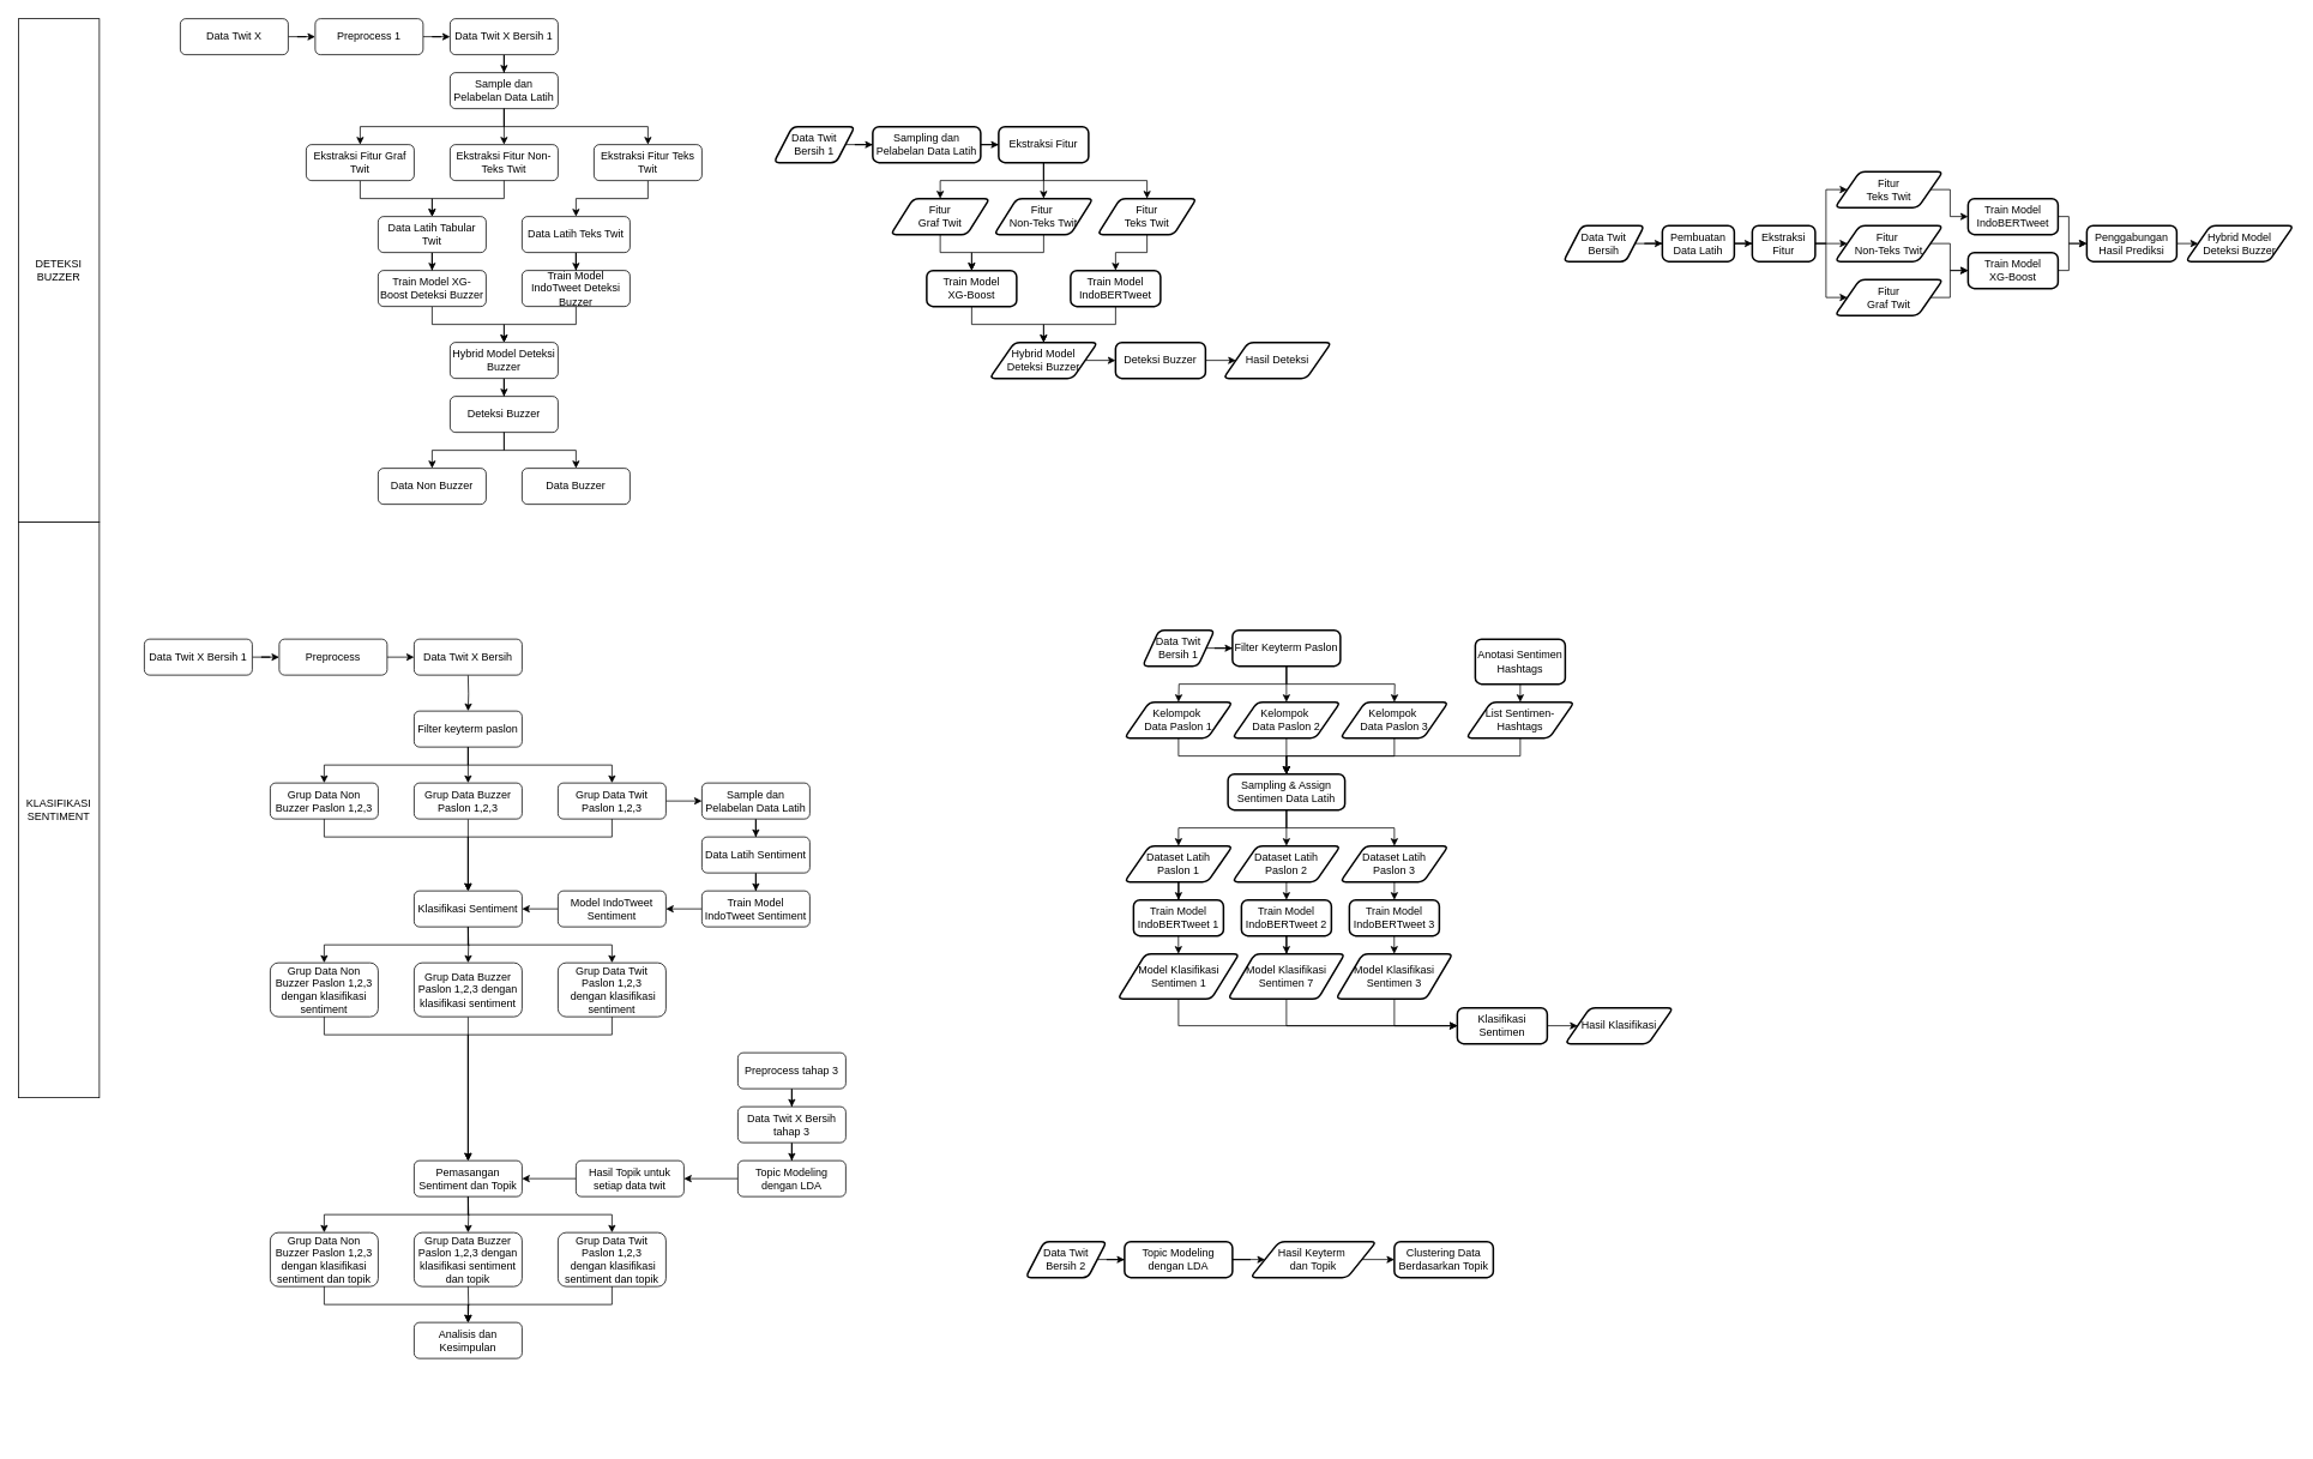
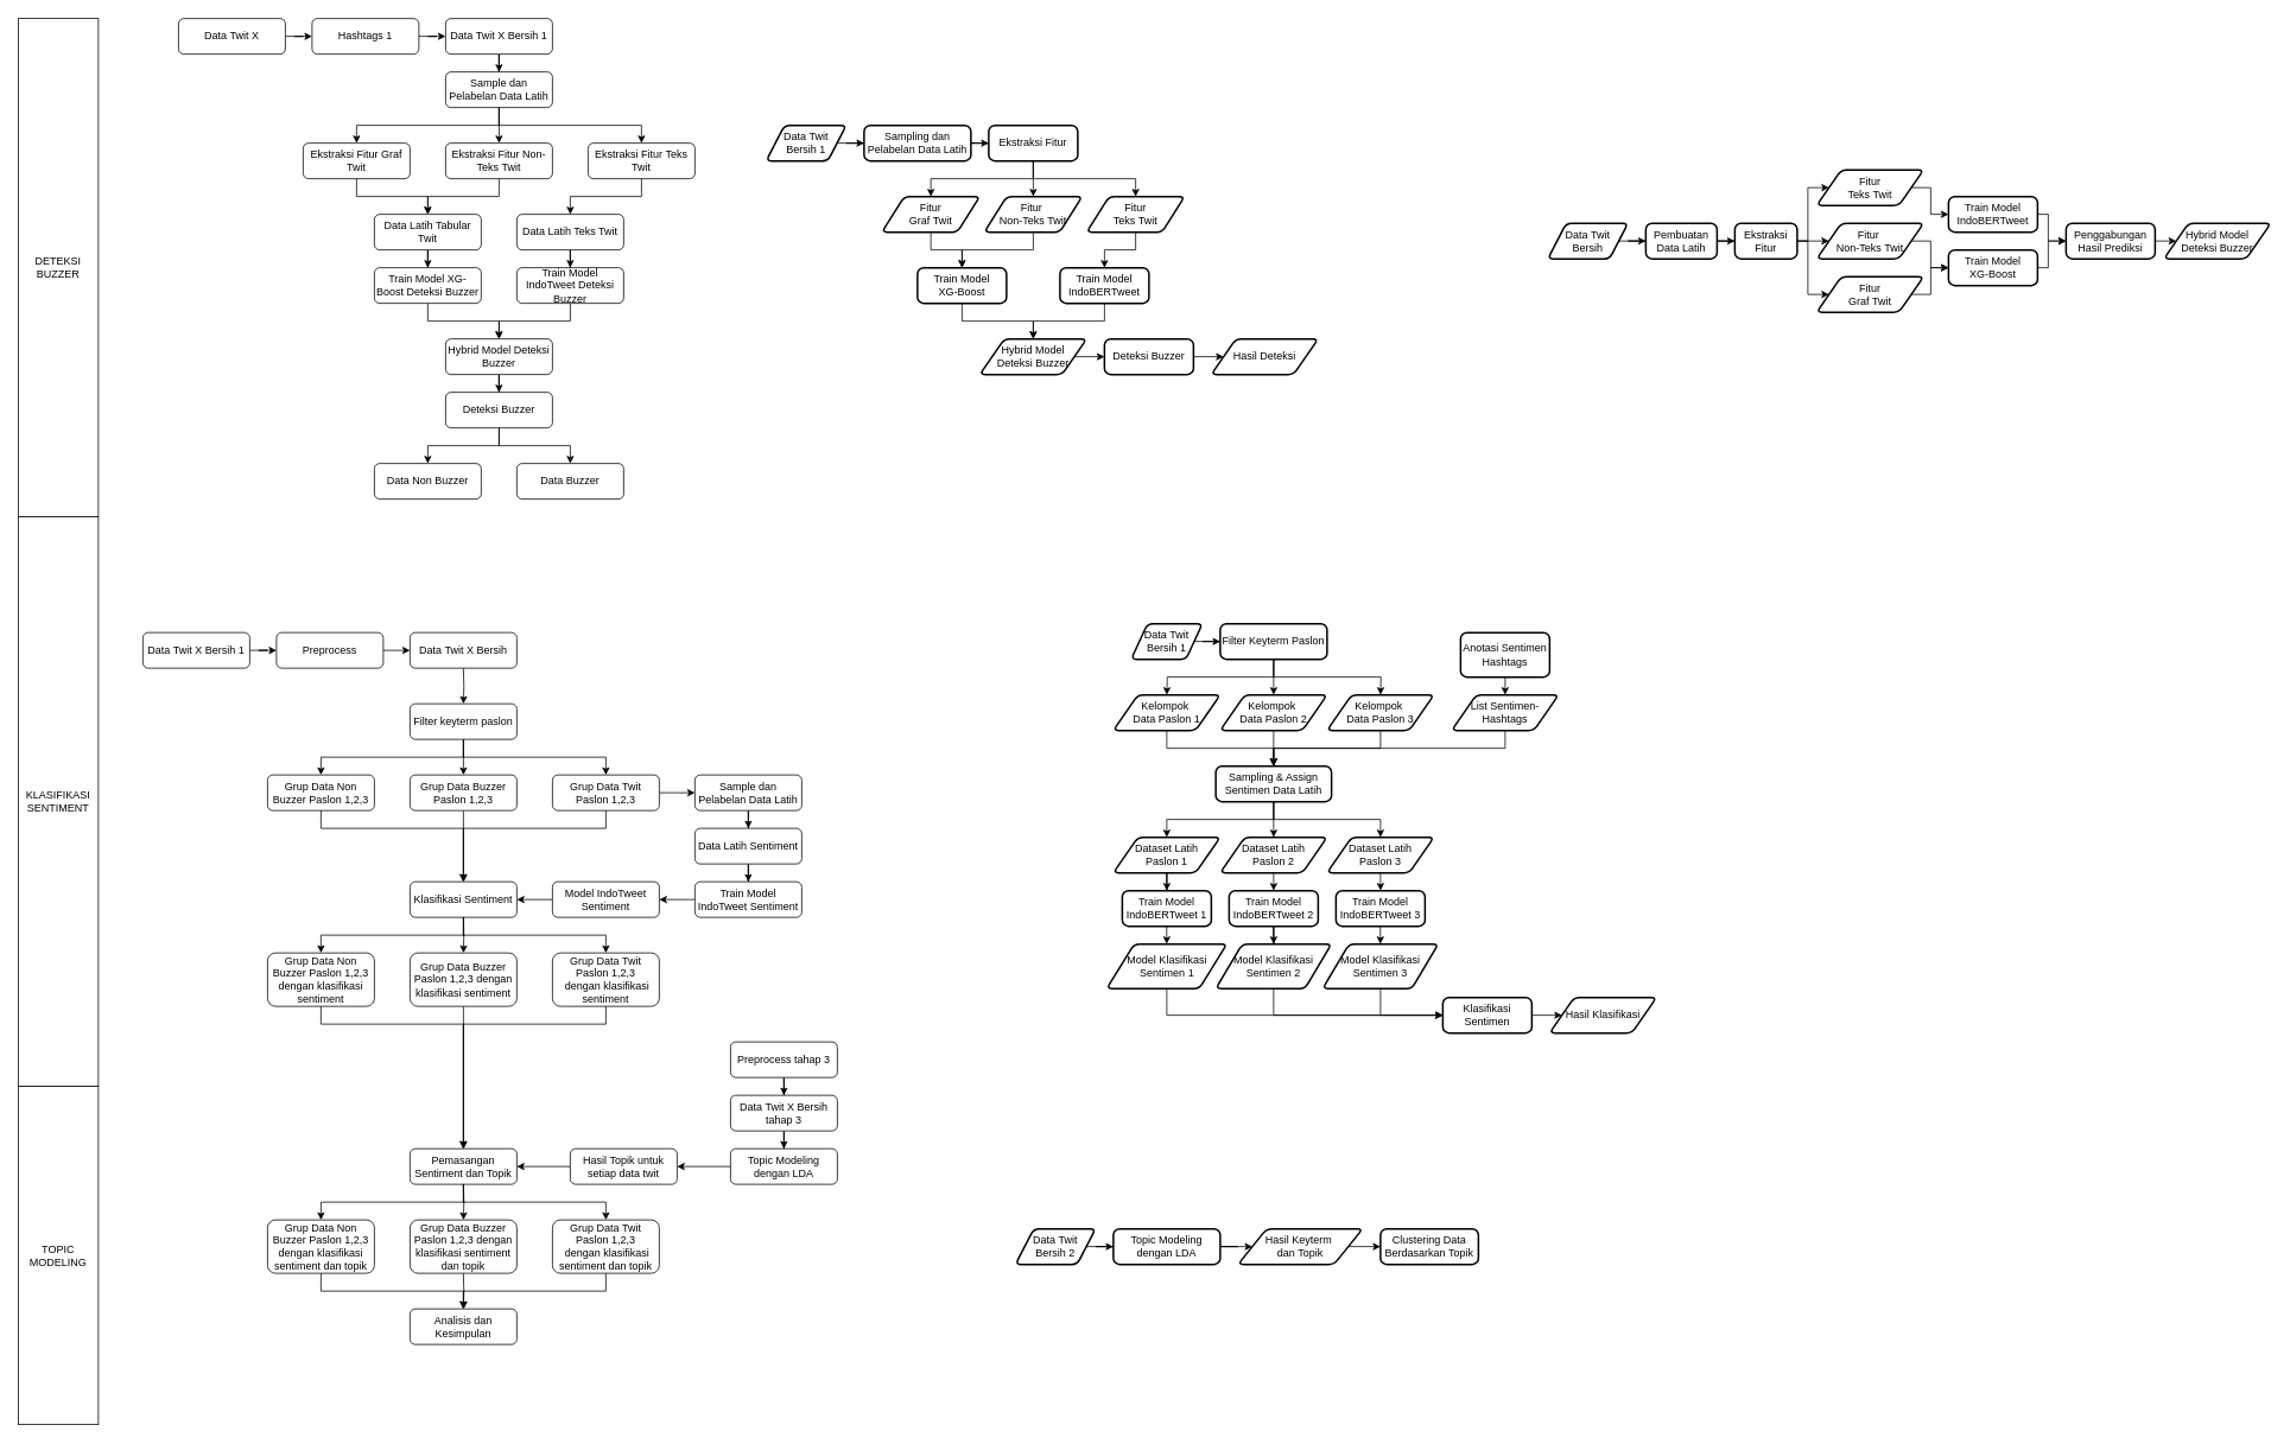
- <mxCell id="23" value="&lt;div&gt;Preprocess 1&lt;br&gt;&lt;/div&gt;" style="rounded=1;whiteSpace=wrap;html=1;" vertex="1" parent="1"><mxGeometry x="350" y="20" width="120" height="40" as="geometry" /></mxCell>
+ <mxCell id="23" value="&lt;div&gt;Hashtags 1&lt;br&gt;&lt;/div&gt;" style="rounded=1;whiteSpace=wrap;html=1;" vertex="1" parent="1"><mxGeometry x="350" y="20" width="120" height="40" as="geometry" /></mxCell>
- <mxCell id="135" value="Model Klasifikasi Sentimen 7" style="shape=parallelogram;html=1;strokeWidth=2;perimeter=parallelogramPerimeter;whiteSpace=wrap;rounded=1;arcSize=12;size=0.23;" vertex="1" parent="1"><mxGeometry x="1365" y="1060" width="130" height="50" as="geometry" /></mxCell>
+ <mxCell id="135" value="Model Klasifikasi Sentimen 2" style="shape=parallelogram;html=1;strokeWidth=2;perimeter=parallelogramPerimeter;whiteSpace=wrap;rounded=1;arcSize=12;size=0.23;" vertex="1" parent="1"><mxGeometry x="1365" y="1060" width="130" height="50" as="geometry" /></mxCell>
+ <mxCell id="37" value="TOPIC MODELING" style="rounded=0;whiteSpace=wrap;html=1;" vertex="1" parent="1"><mxGeometry y="1220" width="90" height="380" as="geometry" x="20" /></mxCell>
